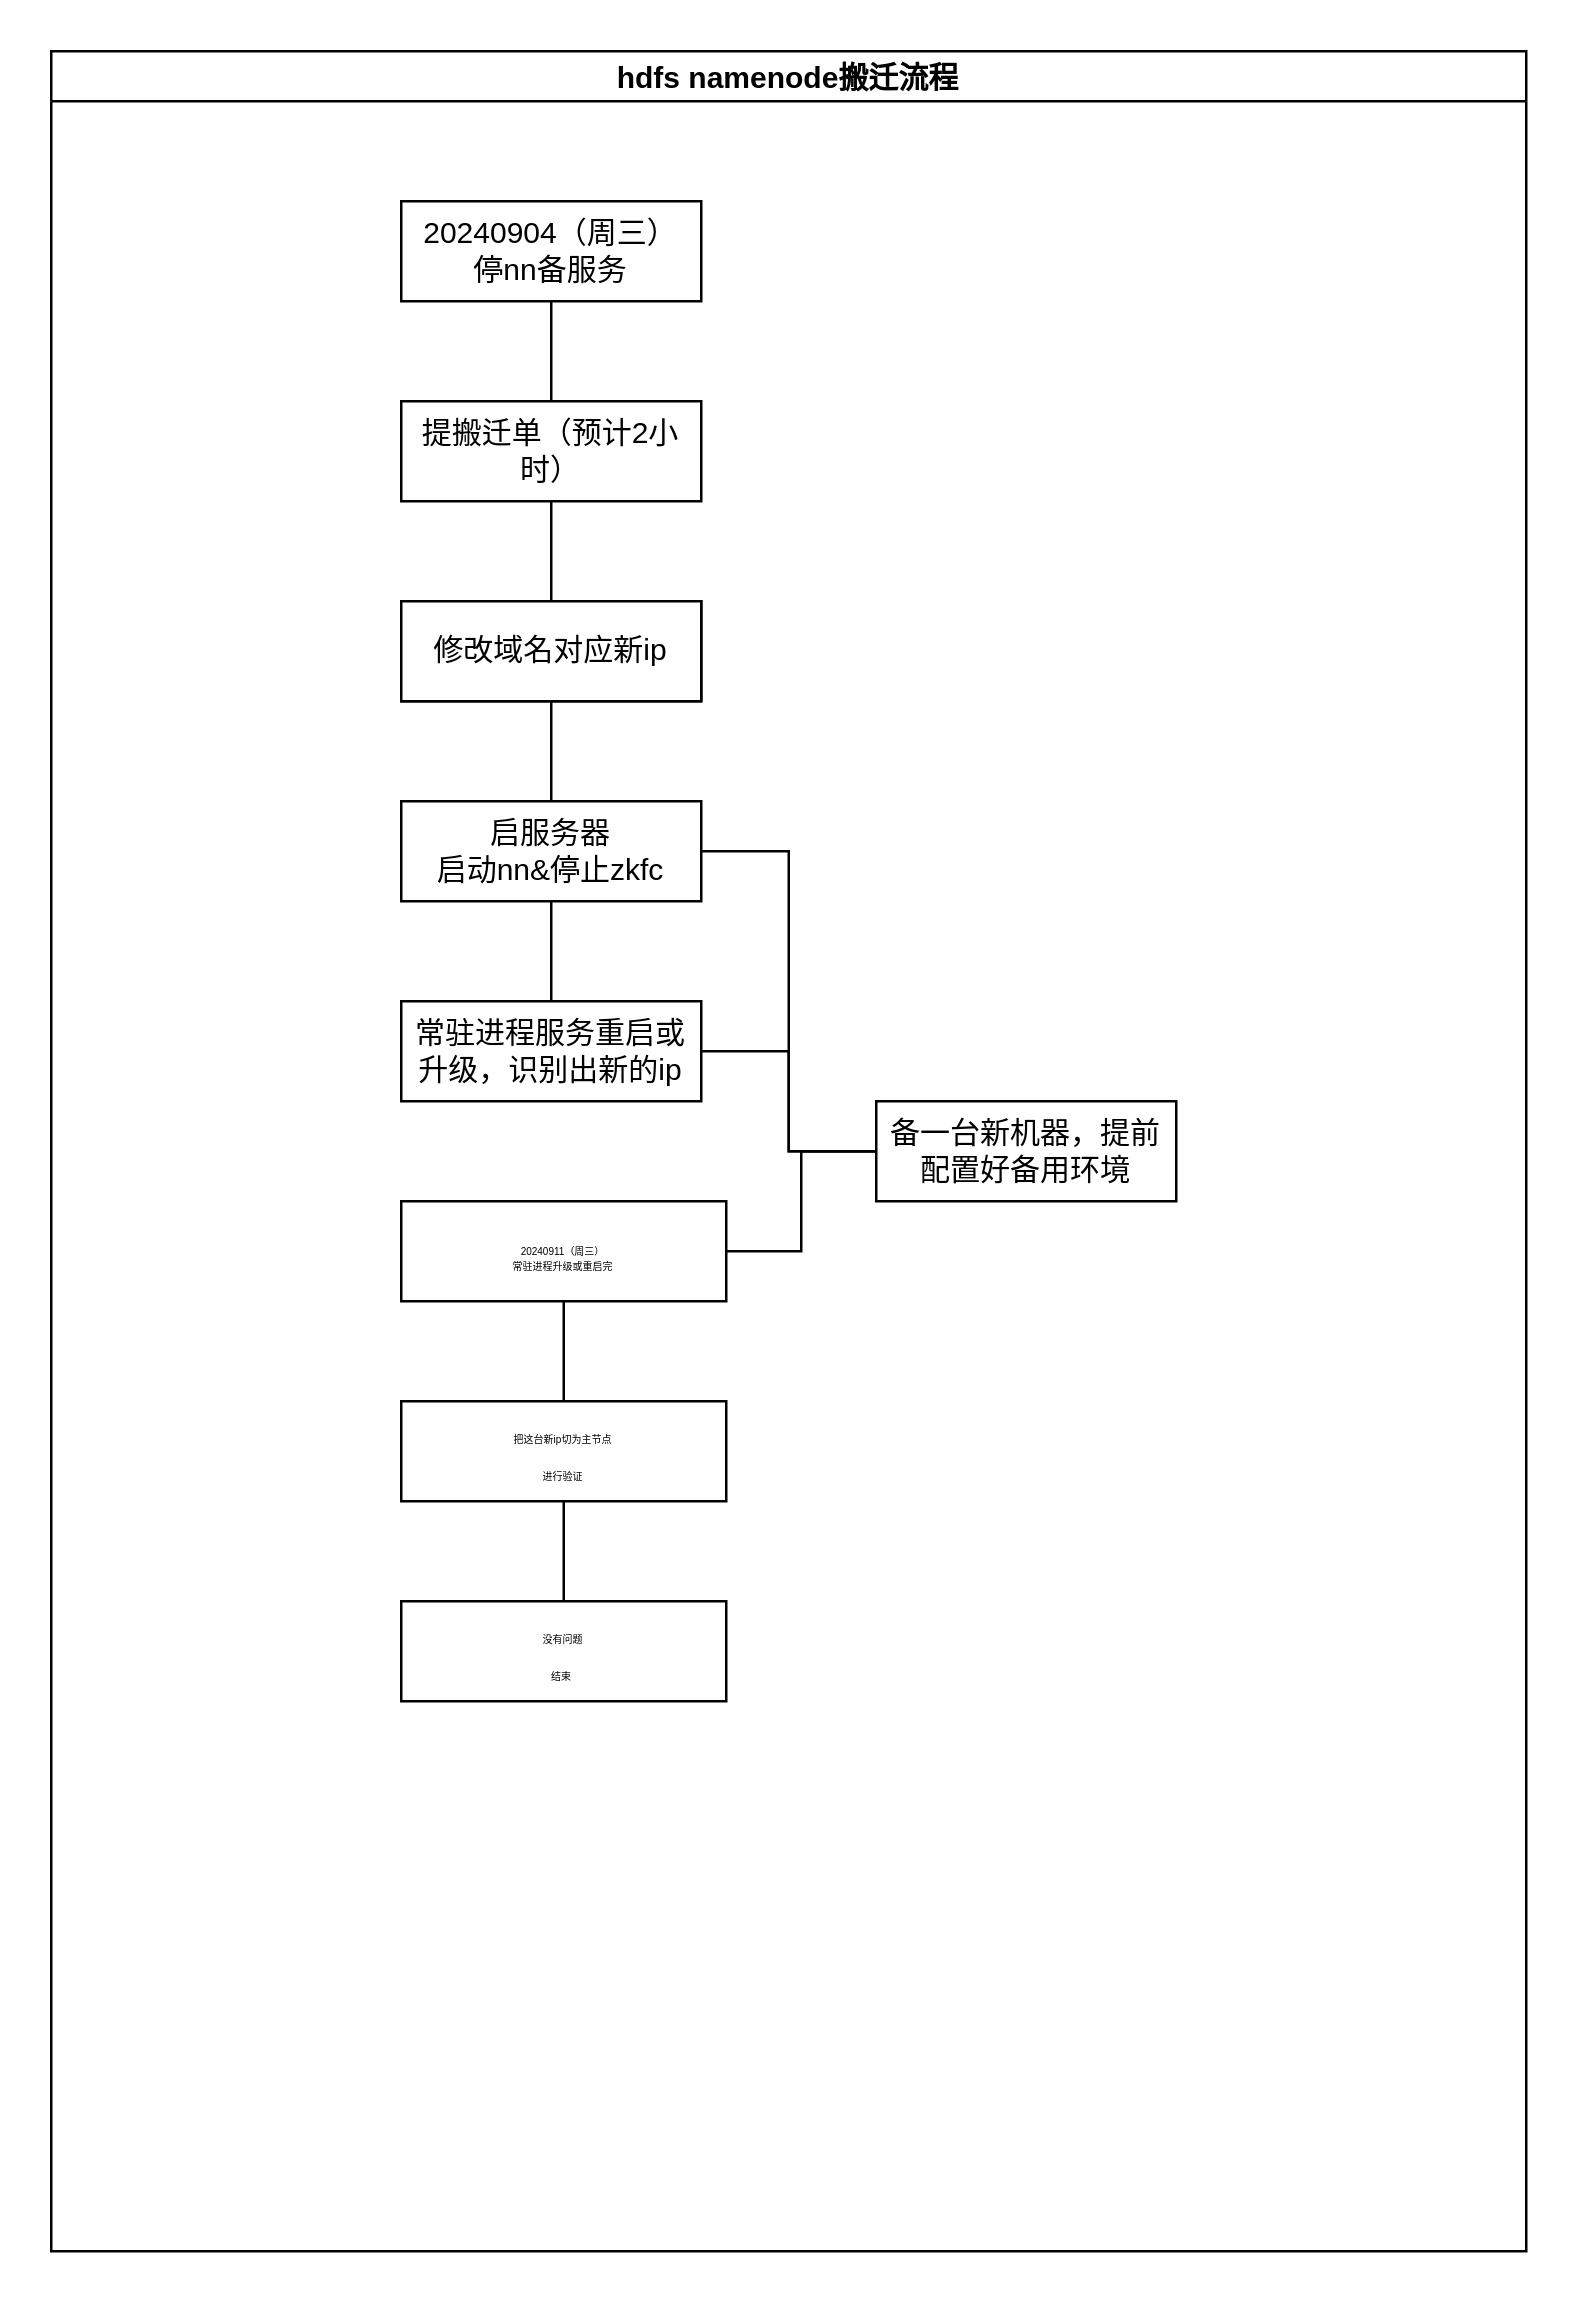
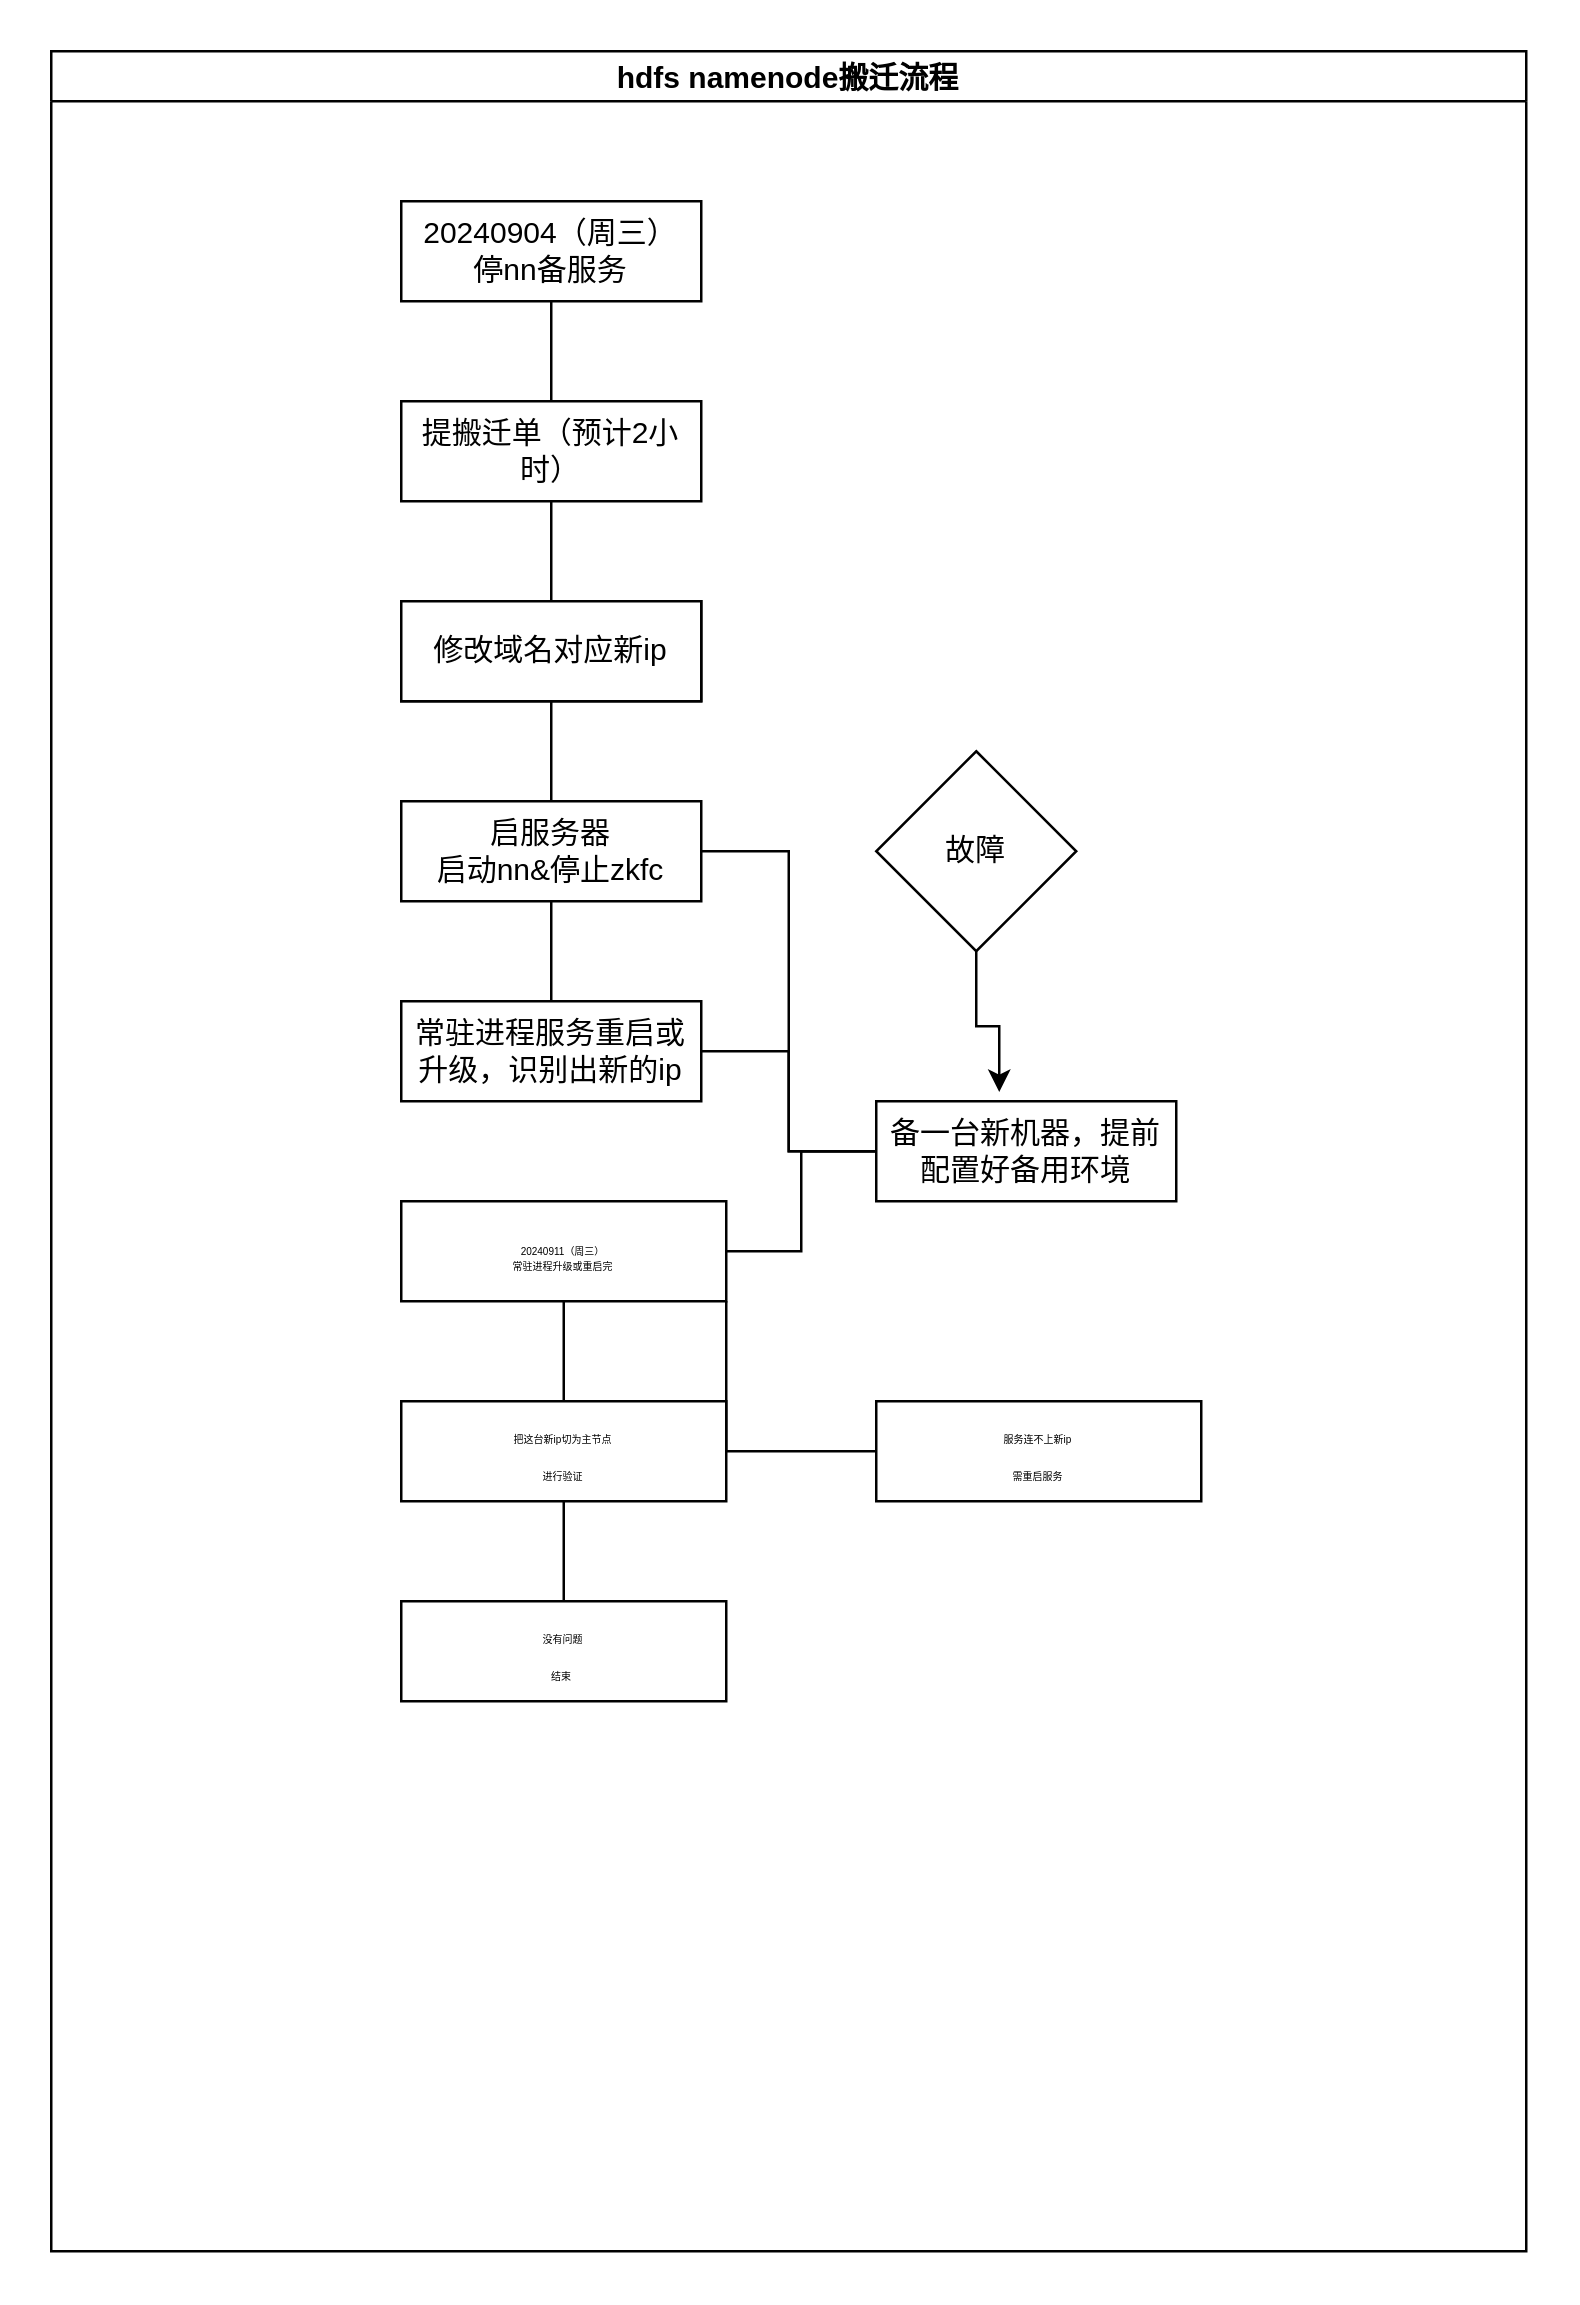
+ <mxCell id="14" value="故障" style="rhombus;whiteSpace=wrap;html=1;" vertex="1" parent="2"><mxGeometry x="330" y="280" width="80" height="80" as="geometry" /></mxCell>
+ <mxCell id="23" style="edgeStyle=orthogonalEdgeStyle;rounded=0;orthogonalLoop=1;jettySize=auto;html=1;exitX=0.5;exitY=1;exitDx=0;exitDy=0;entryX=0.41;entryY=-0.092;entryDx=0;entryDy=0;entryPerimeter=0;" edge="1" parent="2" source="14" target="16"><mxGeometry relative="1" as="geometry" /></mxCell>
+ <mxCell id="24" value="" style="edgeStyle=elbowEdgeStyle;elbow=vertical;sourcePerimeterSpacing=0;targetPerimeterSpacing=0;startArrow=none;endArrow=none;rounded=0;curved=0;" edge="1" target="25" source="18" parent="2"><mxGeometry relative="1" as="geometry"><mxPoint x="395" y="580" as="sourcePoint" /><Array as="points"><mxPoint x="270" y="560" /></Array></mxGeometry></mxCell>
+ <mxCell id="25" value="&lt;span style=&quot;font-size: 4px;&quot;&gt;服务连不上新ip&lt;/span&gt;&lt;div&gt;&lt;span style=&quot;font-size: 4px;&quot;&gt;需重启服务&lt;/span&gt;&lt;/div&gt;" style="whiteSpace=wrap;html=1;treeFolding=1;treeMoving=1;newEdgeStyle={&quot;edgeStyle&quot;:&quot;elbowEdgeStyle&quot;,&quot;startArrow&quot;:&quot;none&quot;,&quot;endArrow&quot;:&quot;none&quot;};" vertex="1" parent="2"><mxGeometry x="330" y="540" width="130" height="40" as="geometry" /></mxCell>
